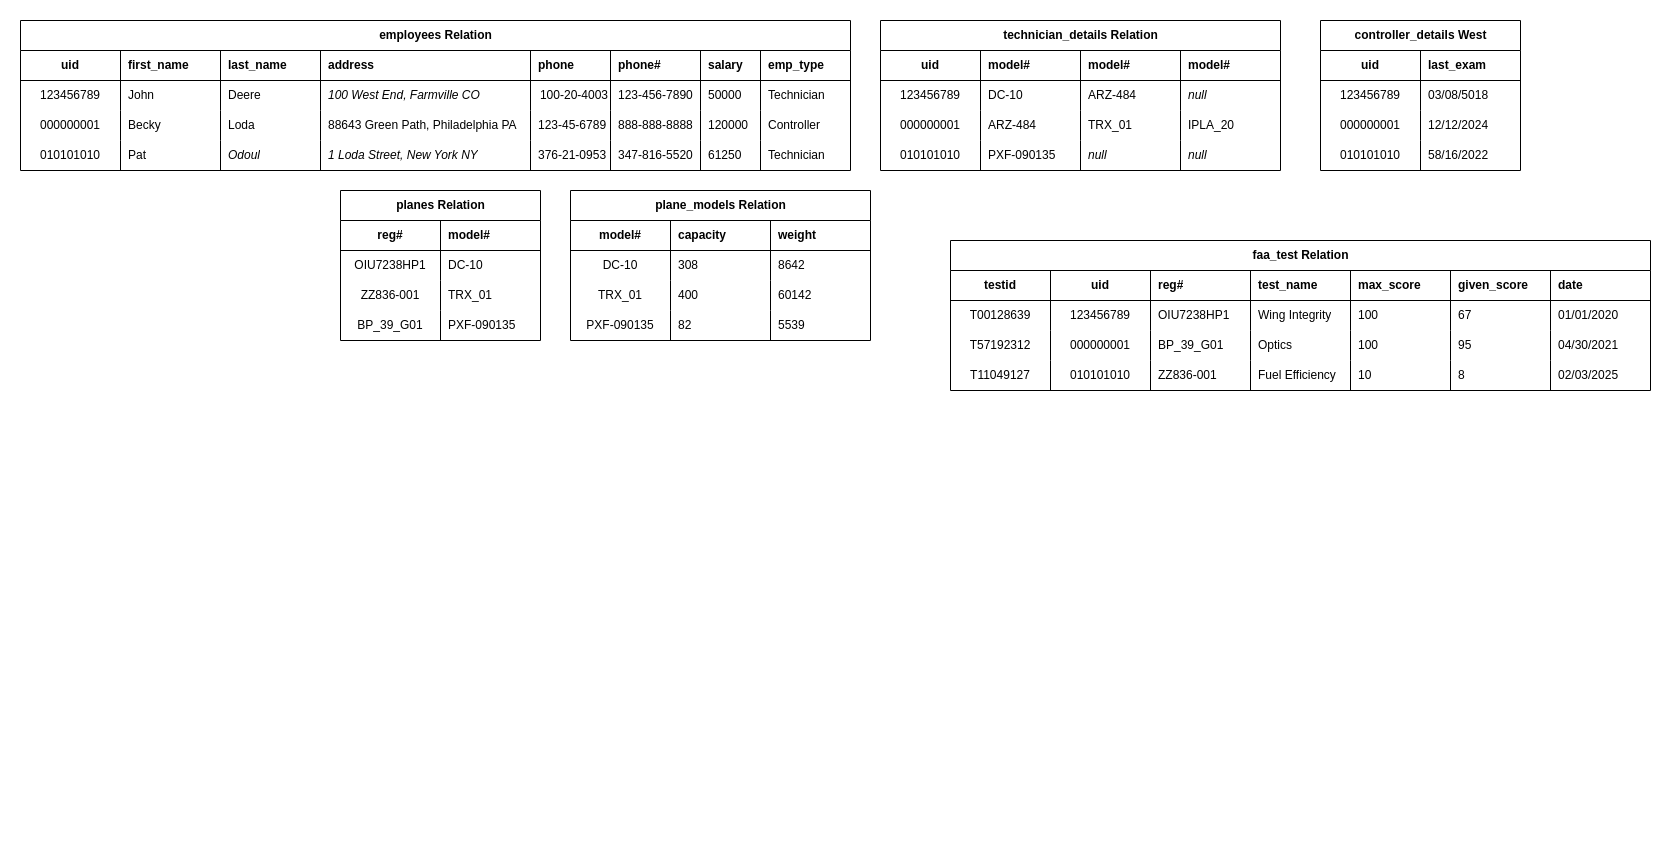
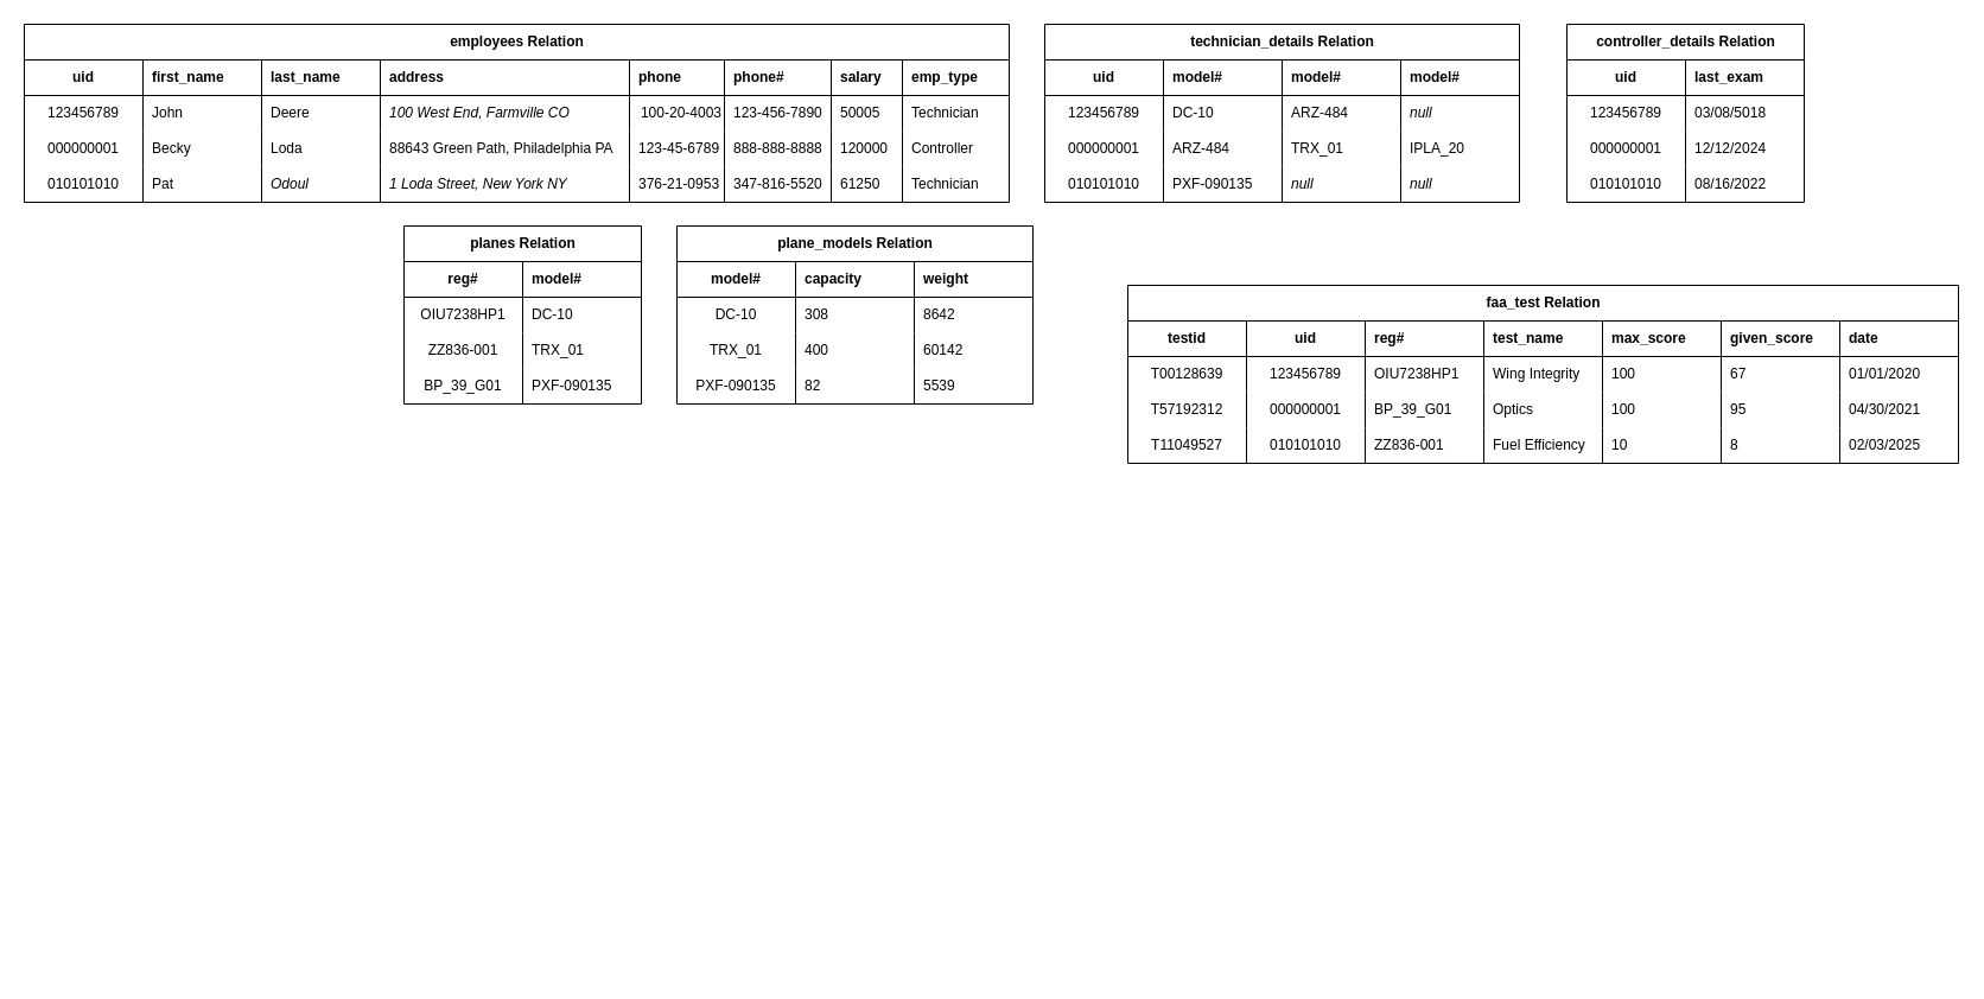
- <mxCell id="25" value="controller_details West" style="shape=table;startSize=30;container=1;collapsible=1;childLayout=tableLayout;fixedRows=1;rowLines=0;fontStyle=1;align=center;resizeLast=1;html=1;" vertex="1" parent="1"><mxGeometry x="1320" y="20" width="200" height="150" as="geometry" /></mxCell>
+ <mxCell id="25" value="controller_details Relation" style="shape=table;startSize=30;container=1;collapsible=1;childLayout=tableLayout;fixedRows=1;rowLines=0;fontStyle=1;align=center;resizeLast=1;html=1;" vertex="1" parent="1"><mxGeometry x="1320" y="20" width="200" height="150" as="geometry" /></mxCell>
- <mxCell id="55" value="50000&lt;span style=&quot;white-space: pre;&quot;&gt;&#09;&lt;/span&gt;" style="shape=partialRectangle;connectable=0;fillColor=none;top=0;left=0;bottom=0;right=0;align=left;spacingLeft=6;overflow=hidden;whiteSpace=wrap;html=1;" vertex="1" parent="48"><mxGeometry x="680" width="60" height="30" as="geometry"><mxRectangle width="60" height="30" as="alternateBounds" /></mxGeometry></mxCell>
+ <mxCell id="55" value="50005&lt;span style=&quot;white-space: pre;&quot;&gt;&#09;&lt;/span&gt;" style="shape=partialRectangle;connectable=0;fillColor=none;top=0;left=0;bottom=0;right=0;align=left;spacingLeft=6;overflow=hidden;whiteSpace=wrap;html=1;" vertex="1" parent="48"><mxGeometry x="680" width="60" height="30" as="geometry"><mxRectangle width="60" height="30" as="alternateBounds" /></mxGeometry></mxCell>
- <mxCell id="37" value="58/16/2022" style="shape=partialRectangle;connectable=0;fillColor=none;top=0;left=0;bottom=0;right=0;align=left;spacingLeft=6;overflow=hidden;whiteSpace=wrap;html=1;" vertex="1" parent="35"><mxGeometry x="100" width="100" height="30" as="geometry"><mxRectangle width="100" height="30" as="alternateBounds" /></mxGeometry></mxCell>
+ <mxCell id="37" value="08/16/2022" style="shape=partialRectangle;connectable=0;fillColor=none;top=0;left=0;bottom=0;right=0;align=left;spacingLeft=6;overflow=hidden;whiteSpace=wrap;html=1;" vertex="1" parent="35"><mxGeometry x="100" width="100" height="30" as="geometry"><mxRectangle width="100" height="30" as="alternateBounds" /></mxGeometry></mxCell>
- <mxCell id="131" value="T11049127" style="shape=partialRectangle;connectable=0;fillColor=none;top=0;left=0;bottom=0;right=0;editable=1;overflow=hidden;whiteSpace=wrap;html=1;" vertex="1" parent="130"><mxGeometry width="100" height="30" as="geometry"><mxRectangle width="100" height="30" as="alternateBounds" /></mxGeometry></mxCell>
+ <mxCell id="131" value="T11049527" style="shape=partialRectangle;connectable=0;fillColor=none;top=0;left=0;bottom=0;right=0;editable=1;overflow=hidden;whiteSpace=wrap;html=1;" vertex="1" parent="130"><mxGeometry width="100" height="30" as="geometry"><mxRectangle width="100" height="30" as="alternateBounds" /></mxGeometry></mxCell>
